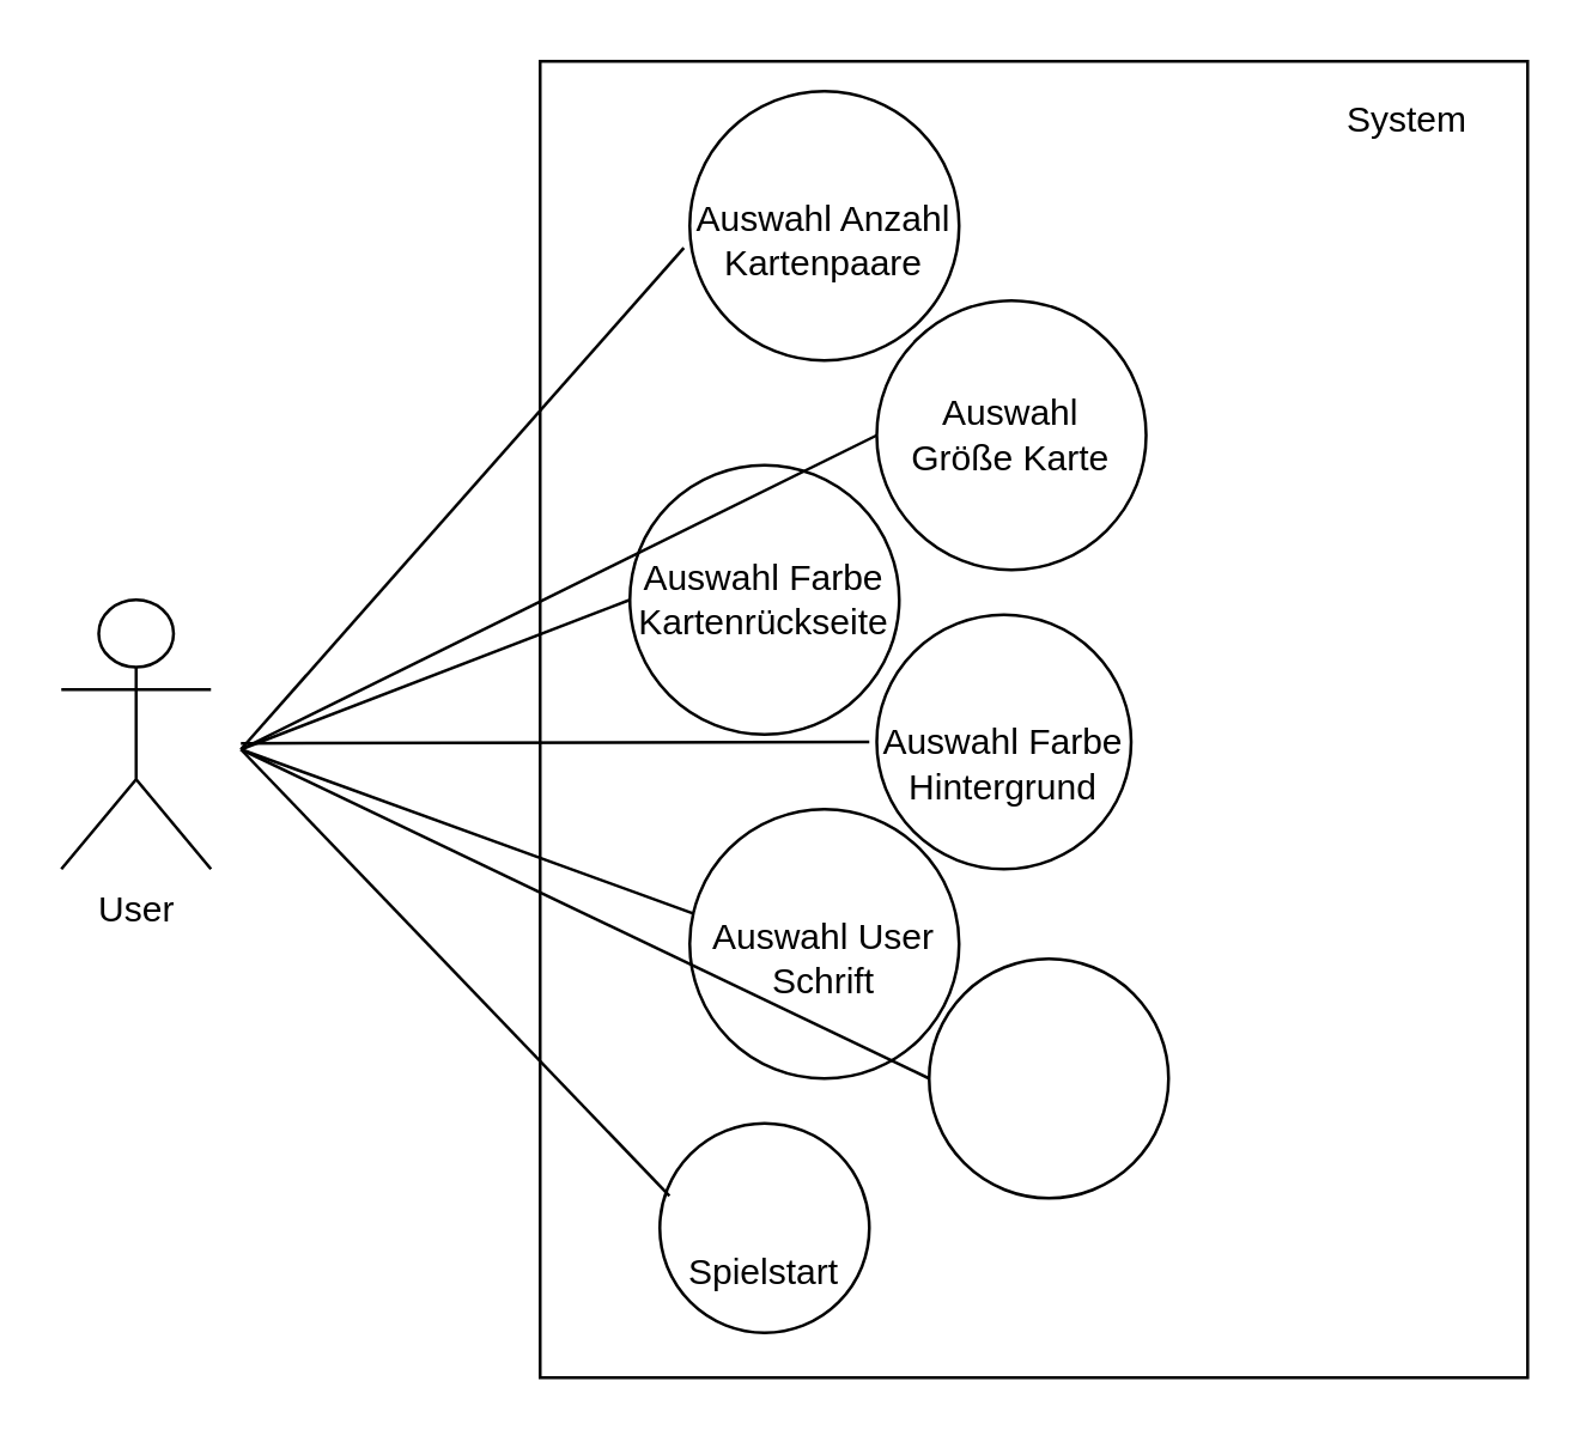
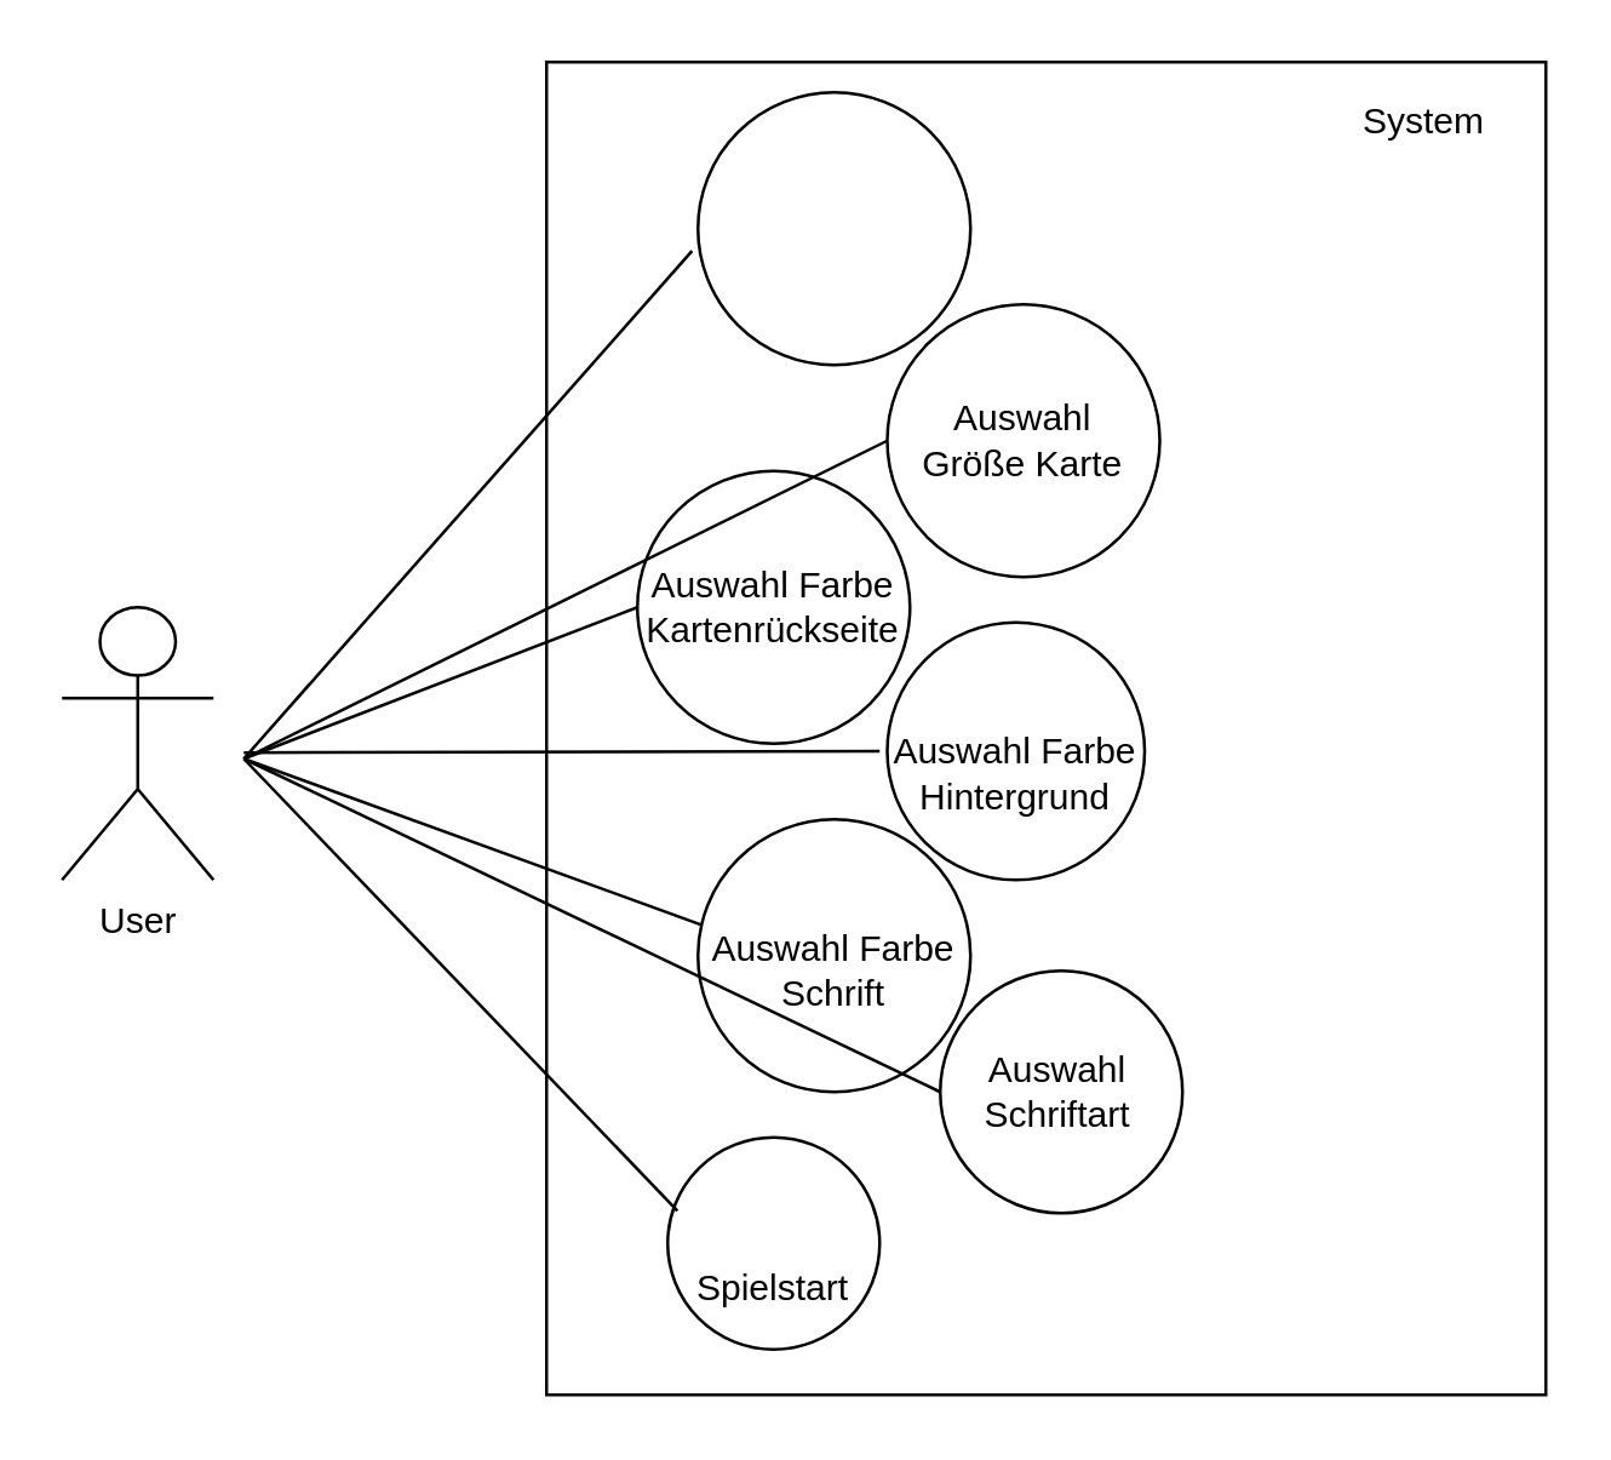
- <mxCell id="11" value="Auswahl Anzahl Kartenpaare" style="text;html=1;strokeColor=none;fillColor=none;align=center;verticalAlign=middle;whiteSpace=wrap;rounded=0;" vertex="1" parent="1"><mxGeometry x="230" y="70" width="90" height="20" as="geometry" /></mxCell>
- <mxCell id="15" value="Auswahl User Schrift" style="text;html=1;strokeColor=none;fillColor=none;align=center;verticalAlign=middle;whiteSpace=wrap;rounded=0;" vertex="1" parent="1"><mxGeometry x="220" y="310" width="110" height="20" as="geometry" /></mxCell>
+ <mxCell id="15" value="Auswahl Farbe Schrift" style="text;html=1;strokeColor=none;fillColor=none;align=center;verticalAlign=middle;whiteSpace=wrap;rounded=0;" vertex="1" parent="1"><mxGeometry x="220" y="310" width="110" height="20" as="geometry" /></mxCell>
+ <mxCell id="16" value="Auswahl Schriftart" style="text;html=1;strokeColor=none;fillColor=none;align=center;verticalAlign=middle;whiteSpace=wrap;rounded=0;" vertex="1" parent="1"><mxGeometry x="329" y="350" width="40" height="20" as="geometry" /></mxCell>
